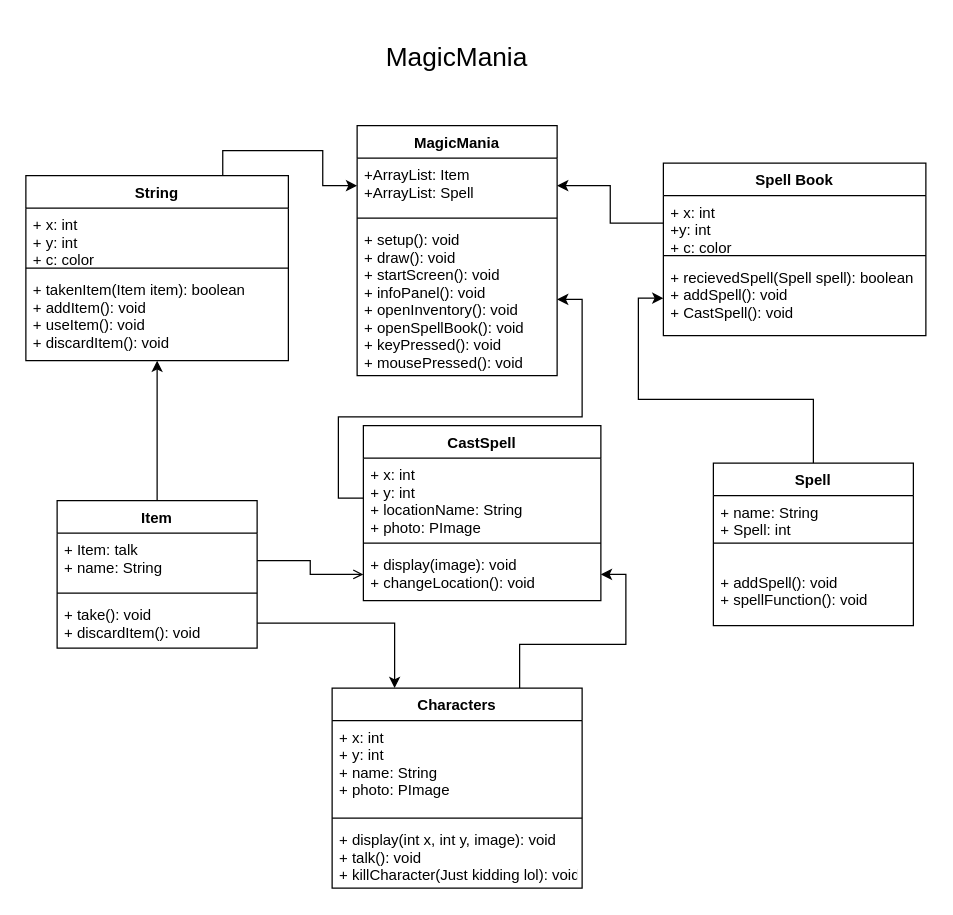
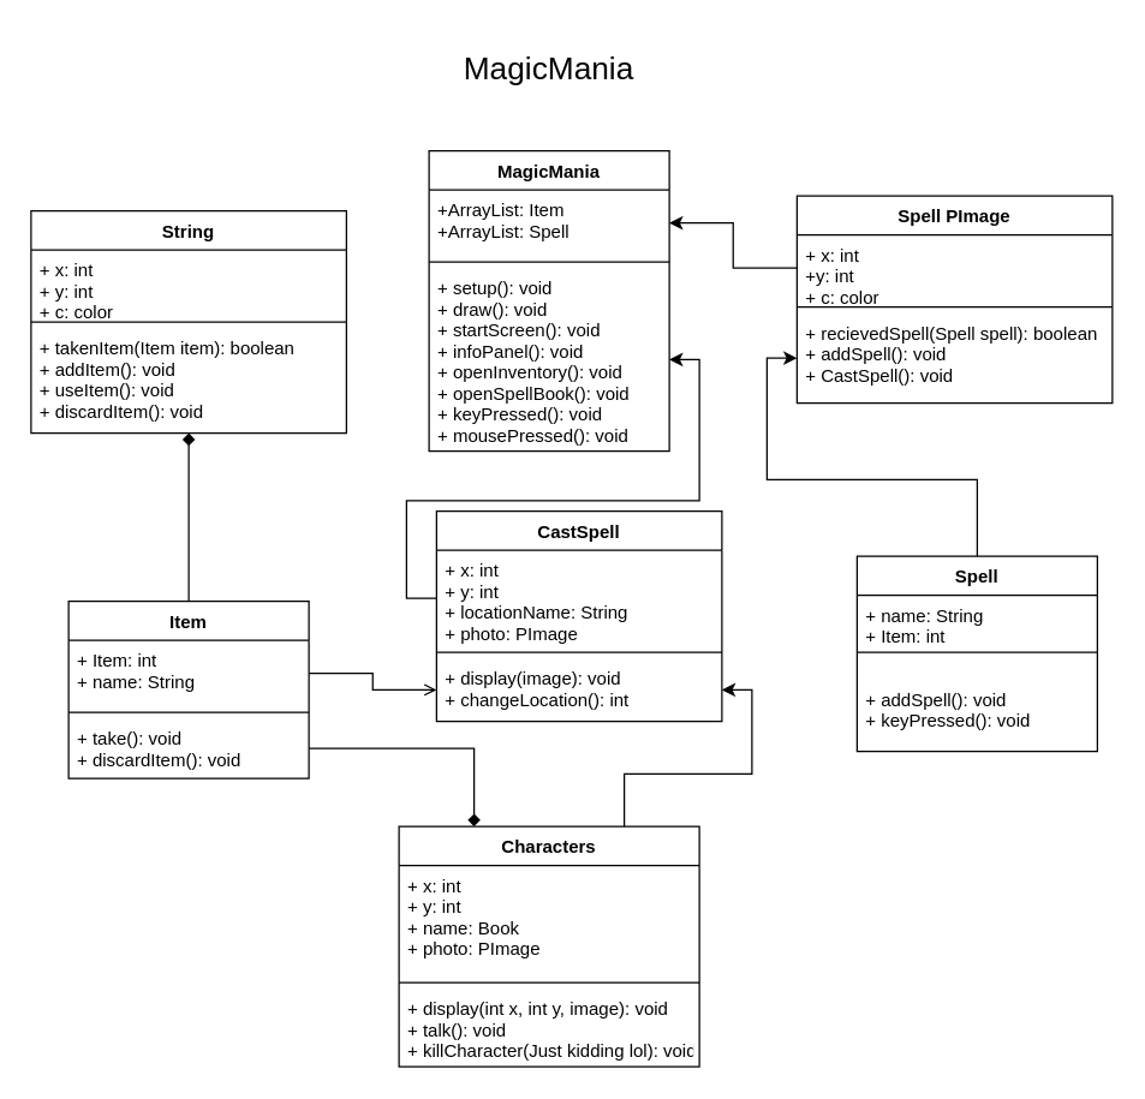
- <mxCell id="22" style="edgeStyle=orthogonalEdgeStyle;rounded=0;orthogonalLoop=1;jettySize=auto;html=1;exitX=0.75;exitY=0;exitDx=0;exitDy=0;entryX=0;entryY=0.5;entryDx=0;entryDy=0;" parent="1" source="23" target="4" edge="1"><mxGeometry relative="1" as="geometry" /></mxCell>
- <mxCell id="34" value="Spell Book" style="swimlane;fontStyle=1;align=center;verticalAlign=top;childLayout=stackLayout;horizontal=1;startSize=26;horizontalStack=0;resizeParent=1;resizeParentMax=0;resizeLast=0;collapsible=1;marginBottom=0;" parent="1" vertex="1"><mxGeometry x="530" y="130" width="210" height="138" as="geometry" /></mxCell>
+ <mxCell id="34" value="Spell PImage" style="swimlane;fontStyle=1;align=center;verticalAlign=top;childLayout=stackLayout;horizontal=1;startSize=26;horizontalStack=0;resizeParent=1;resizeParentMax=0;resizeLast=0;collapsible=1;marginBottom=0;" parent="1" vertex="1"><mxGeometry x="530" y="130" width="210" height="138" as="geometry" /></mxCell>
- <mxCell id="17" value="" style="edgeStyle=orthogonalEdgeStyle;rounded=0;orthogonalLoop=1;jettySize=auto;html=1;" parent="1" source="18" target="23" edge="1"><mxGeometry relative="1" as="geometry"><mxPoint x="150" y="476" as="targetPoint" /></mxGeometry></mxCell>
+ <mxCell id="17" value="" style="edgeStyle=orthogonalEdgeStyle;rounded=0;orthogonalLoop=1;jettySize=auto;html=1;endArrow=diamond;" parent="1" source="18" target="23" edge="1"><mxGeometry relative="1" as="geometry"><mxPoint x="150" y="476" as="targetPoint" /></mxGeometry></mxCell>
- <mxCell id="29" value="+ name: String&#10;+ Spell: int&#10;" style="text;strokeColor=none;fillColor=none;align=left;verticalAlign=top;spacingLeft=4;spacingRight=4;overflow=hidden;rotatable=0;points=[[0,0.5],[1,0.5]];portConstraint=eastwest;" parent="28" vertex="1"><mxGeometry y="26" width="160" height="34" as="geometry" /></mxCell>
+ <mxCell id="29" value="+ name: String&#10;+ Item: int&#10;" style="text;strokeColor=none;fillColor=none;align=left;verticalAlign=top;spacingLeft=4;spacingRight=4;overflow=hidden;rotatable=0;points=[[0,0.5],[1,0.5]];portConstraint=eastwest;" parent="28" vertex="1"><mxGeometry y="26" width="160" height="34" as="geometry" /></mxCell>
- <mxCell id="19" value="+ Item: talk&#10;+ name: String&#10;" style="text;strokeColor=none;fillColor=none;align=left;verticalAlign=top;spacingLeft=4;spacingRight=4;overflow=hidden;rotatable=0;points=[[0,0.5],[1,0.5]];portConstraint=eastwest;" parent="18" vertex="1"><mxGeometry y="26" width="160" height="44" as="geometry" /></mxCell>
+ <mxCell id="19" value="+ Item: int&#10;+ name: String&#10;" style="text;strokeColor=none;fillColor=none;align=left;verticalAlign=top;spacingLeft=4;spacingRight=4;overflow=hidden;rotatable=0;points=[[0,0.5],[1,0.5]];portConstraint=eastwest;" parent="18" vertex="1"><mxGeometry y="26" width="160" height="44" as="geometry" /></mxCell>
- <mxCell id="15" value="+ display(image): void&#10;+ changeLocation(): void" style="text;strokeColor=none;fillColor=none;align=left;verticalAlign=top;spacingLeft=4;spacingRight=4;overflow=hidden;rotatable=0;points=[[0,0.5],[1,0.5]];portConstraint=eastwest;" parent="12" vertex="1"><mxGeometry y="98" width="190" height="42" as="geometry" /></mxCell>
+ <mxCell id="15" value="+ display(image): void&#10;+ changeLocation(): int" style="text;strokeColor=none;fillColor=none;align=left;verticalAlign=top;spacingLeft=4;spacingRight=4;overflow=hidden;rotatable=0;points=[[0,0.5],[1,0.5]];portConstraint=eastwest;" parent="12" vertex="1"><mxGeometry y="98" width="190" height="42" as="geometry" /></mxCell>
- <mxCell id="31" value="&#10;+ addSpell(): void&#10;+ spellFunction(): void" style="text;strokeColor=none;fillColor=none;align=left;verticalAlign=top;spacingLeft=4;spacingRight=4;overflow=hidden;rotatable=0;points=[[0,0.5],[1,0.5]];portConstraint=eastwest;" parent="28" vertex="1"><mxGeometry y="68" width="160" height="62" as="geometry" /></mxCell>
+ <mxCell id="31" value="&#10;+ addSpell(): void&#10;+ keyPressed(): void" style="text;strokeColor=none;fillColor=none;align=left;verticalAlign=top;spacingLeft=4;spacingRight=4;overflow=hidden;rotatable=0;points=[[0,0.5],[1,0.5]];portConstraint=eastwest;" parent="28" vertex="1"><mxGeometry y="68" width="160" height="62" as="geometry" /></mxCell>
- <mxCell id="33" style="edgeStyle=orthogonalEdgeStyle;rounded=0;orthogonalLoop=1;jettySize=auto;html=1;exitX=1;exitY=0.5;exitDx=0;exitDy=0;entryX=0.25;entryY=0;entryDx=0;entryDy=0;" parent="1" source="21" target="8" edge="1"><mxGeometry relative="1" as="geometry" /></mxCell>
+ <mxCell id="33" style="edgeStyle=orthogonalEdgeStyle;rounded=0;orthogonalLoop=1;jettySize=auto;html=1;exitX=1;exitY=0.5;exitDx=0;exitDy=0;entryX=0.25;entryY=0;entryDx=0;entryDy=0;endArrow=diamond;" parent="1" source="21" target="8" edge="1"><mxGeometry relative="1" as="geometry" /></mxCell>
- <mxCell id="9" value="+ x: int&#10;+ y: int&#10;+ name: String&#10;+ photo: PImage" style="text;strokeColor=none;fillColor=none;align=left;verticalAlign=top;spacingLeft=4;spacingRight=4;overflow=hidden;rotatable=0;points=[[0,0.5],[1,0.5]];portConstraint=eastwest;" parent="8" vertex="1"><mxGeometry y="26" width="200" height="74" as="geometry" /></mxCell>
+ <mxCell id="9" value="+ x: int&#10;+ y: int&#10;+ name: Book&#10;+ photo: PImage" style="text;strokeColor=none;fillColor=none;align=left;verticalAlign=top;spacingLeft=4;spacingRight=4;overflow=hidden;rotatable=0;points=[[0,0.5],[1,0.5]];portConstraint=eastwest;" parent="8" vertex="1"><mxGeometry y="26" width="200" height="74" as="geometry" /></mxCell>
